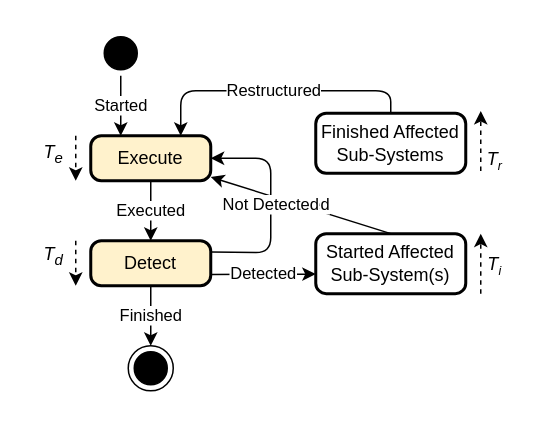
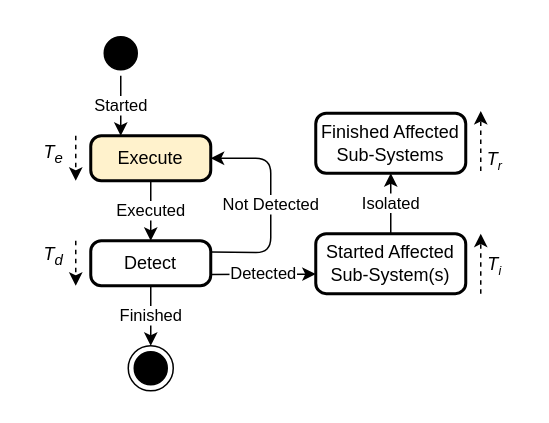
- <mxCell id="8" value="Restructured" style="endArrow=classic;html=1;entryX=0.75;entryY=0;entryDx=0;entryDy=0;exitX=0.5;exitY=0;exitDx=0;exitDy=0;" parent="1" source="11" target="7" edge="1"><mxGeometry width="50" height="50" relative="1" as="geometry"><mxPoint x="210" y="90" as="sourcePoint" /><mxPoint x="330" y="120" as="targetPoint" /><Array as="points"><mxPoint x="260" y="60" /><mxPoint x="120" y="60" /></Array></mxGeometry></mxCell>
- <mxCell id="12" value="Isolated" style="endArrow=classic;html=1;exitX=0.5;exitY=0;exitDx=0;exitDy=0;" parent="1" source="3" target="7" edge="1"><mxGeometry width="50" height="50" relative="1" as="geometry"><mxPoint x="160" y="160" as="sourcePoint" /><mxPoint x="210" y="110" as="targetPoint" /></mxGeometry></mxCell>
+ <mxCell id="12" value="Isolated" style="endArrow=classic;html=1;exitX=0.5;exitY=0;exitDx=0;exitDy=0;entryX=0.5;entryY=1;entryDx=0;entryDy=0;" parent="1" source="3" target="11" edge="1"><mxGeometry width="50" height="50" relative="1" as="geometry"><mxPoint x="160" y="160" as="sourcePoint" /><mxPoint x="210" y="110" as="targetPoint" /></mxGeometry></mxCell>
- <mxCell id="2" value="Detect" style="rounded=1;whiteSpace=wrap;html=1;absoluteArcSize=1;arcSize=14;strokeWidth=2;fillColor=#fff2cc;" parent="1" vertex="1"><mxGeometry x="60" y="160" width="80" height="30" as="geometry" /></mxCell>
+ <mxCell id="2" value="Detect" style="rounded=1;whiteSpace=wrap;html=1;absoluteArcSize=1;arcSize=14;strokeWidth=2;" parent="1" vertex="1"><mxGeometry x="60" y="160" width="80" height="30" as="geometry" /></mxCell>
